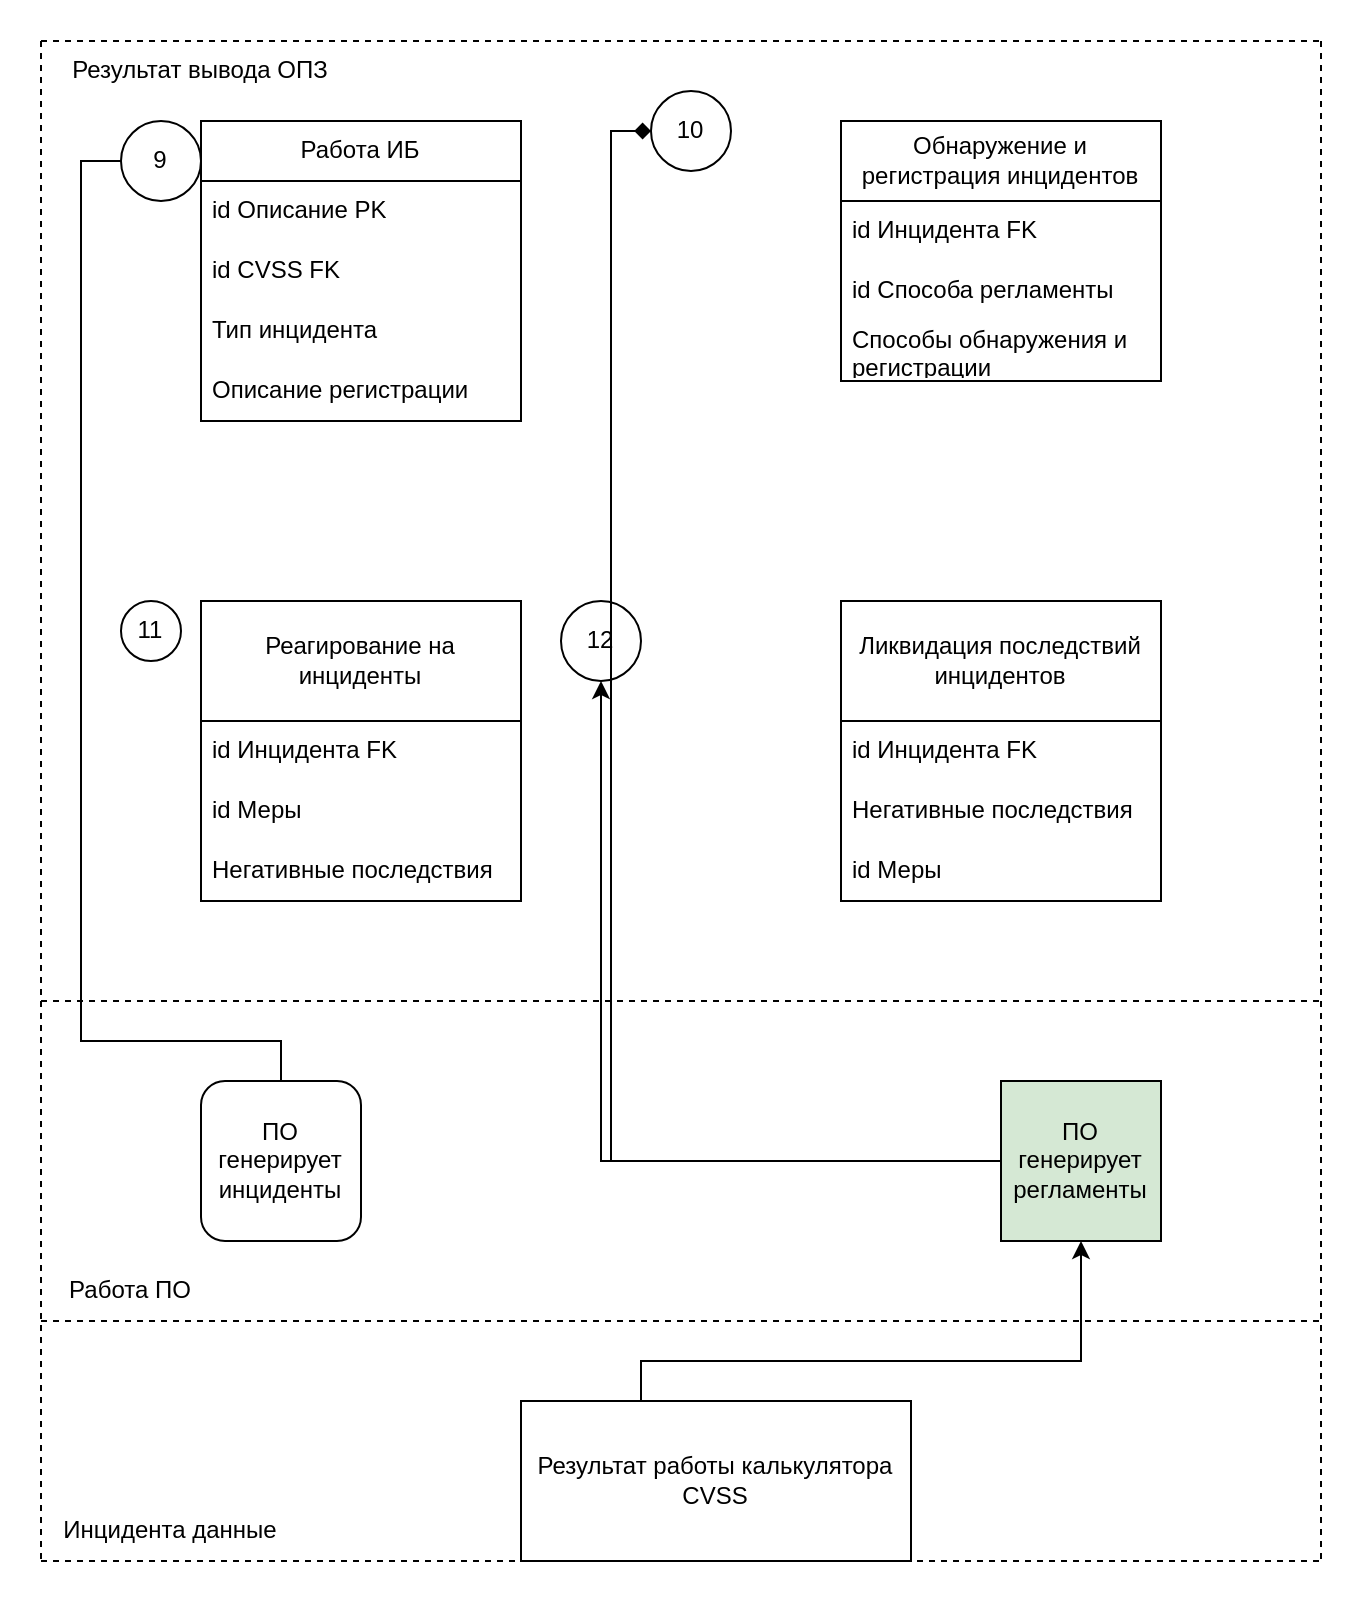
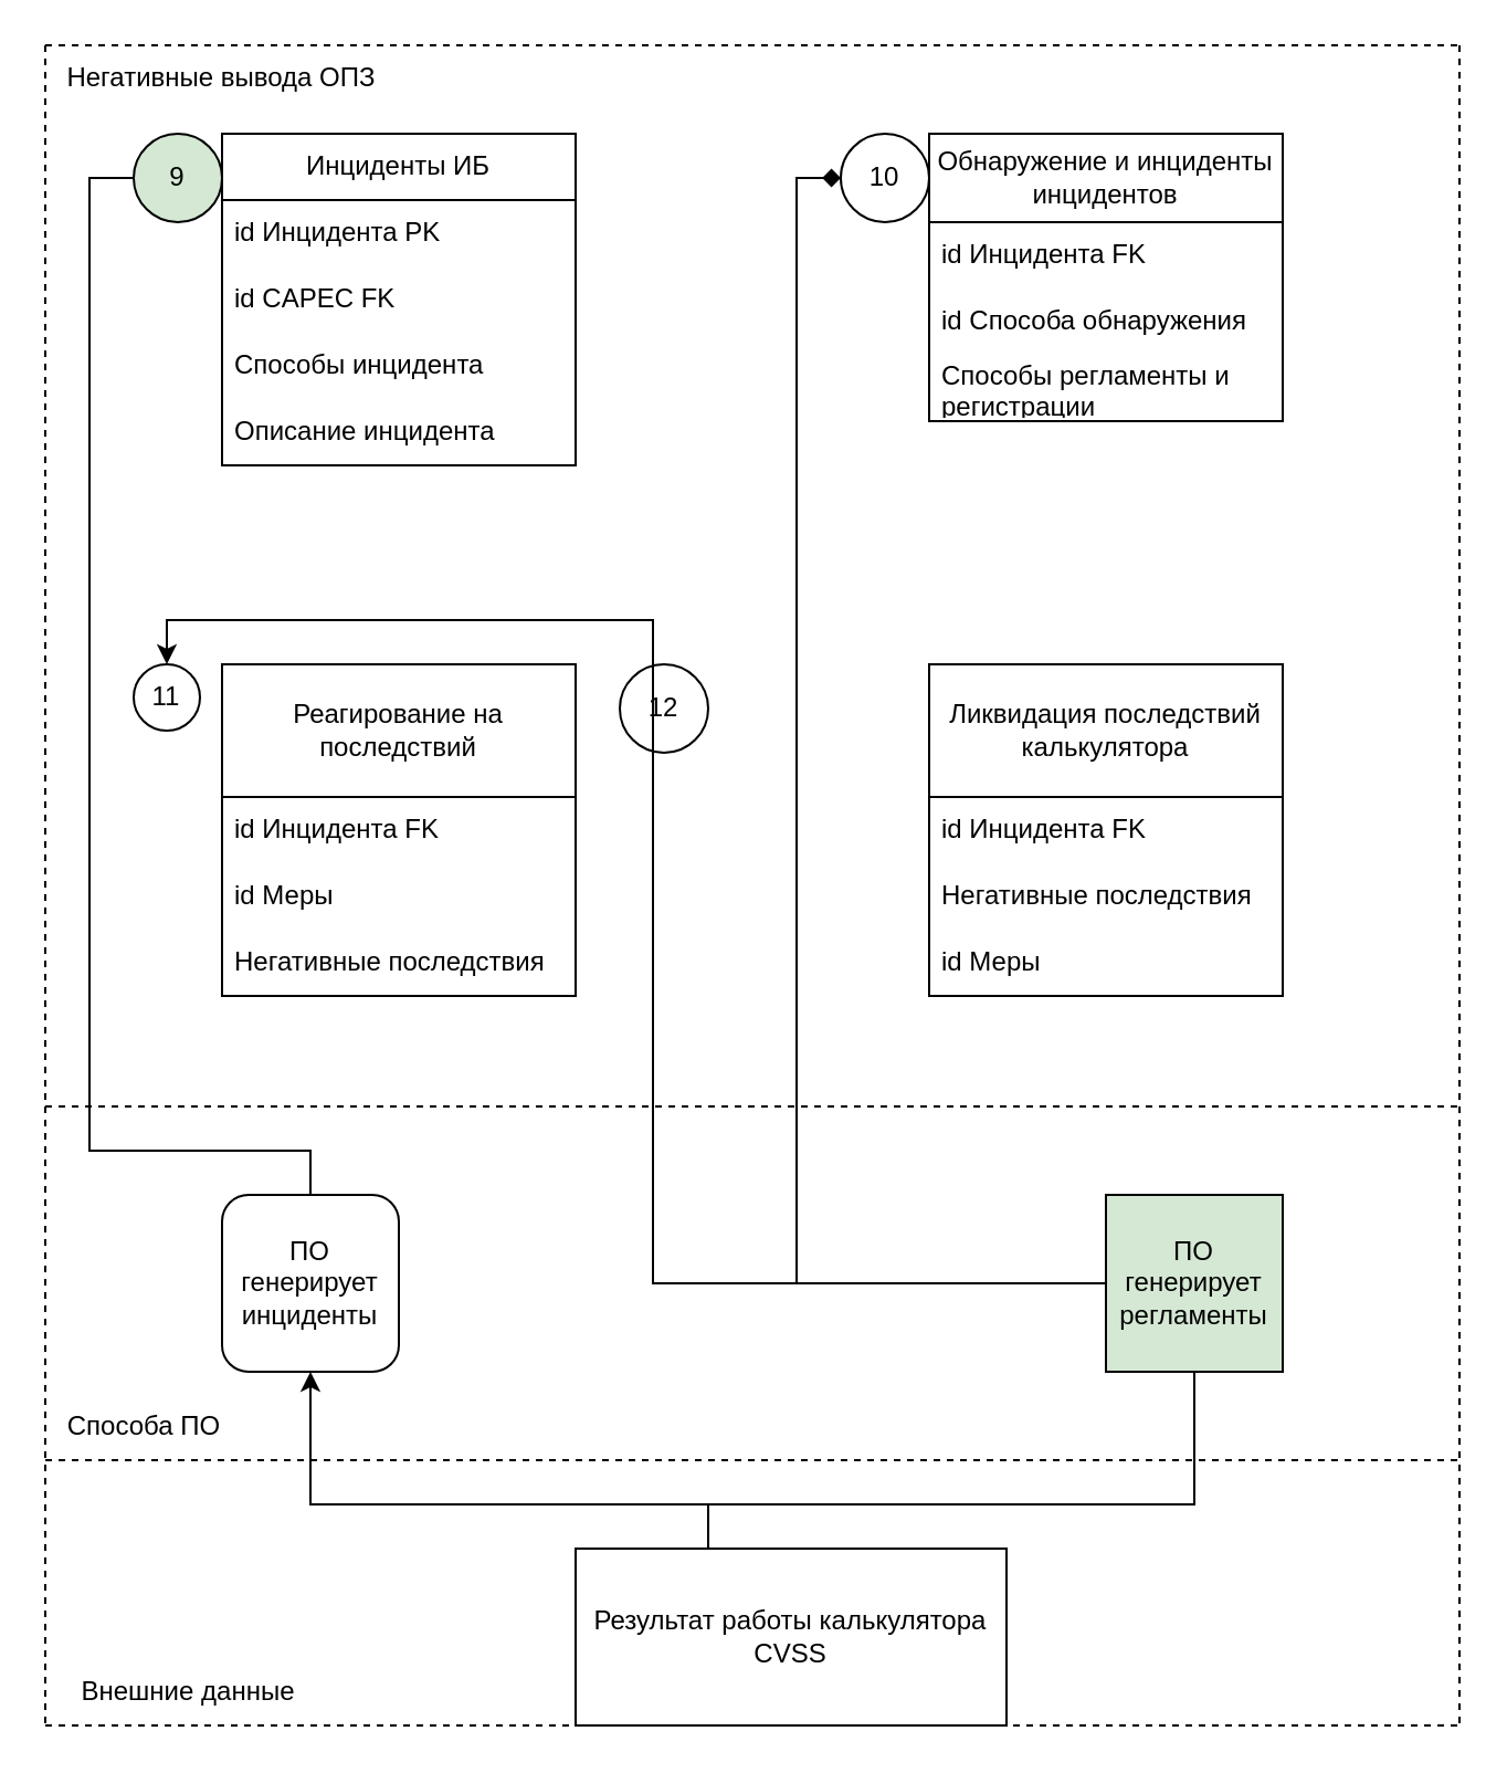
- <mxCell id="38" value="Результат вывода ОПЗ" style="text;html=1;align=center;verticalAlign=middle;whiteSpace=wrap;rounded=0;" vertex="1" parent="1"><mxGeometry x="20" y="20" width="160" height="30" as="geometry" /></mxCell>
+ <mxCell id="38" value="Негативные вывода ОПЗ" style="text;html=1;align=center;verticalAlign=middle;whiteSpace=wrap;rounded=0;" vertex="1" parent="1"><mxGeometry x="20" y="20" width="160" height="30" as="geometry" /></mxCell>
- <mxCell id="26" value="10" style="ellipse;whiteSpace=wrap;html=1;aspect=fixed;" parent="1" vertex="1"><mxGeometry x="325" y="45" width="40" height="40" as="geometry" /></mxCell>
+ <mxCell id="26" value="10" style="ellipse;whiteSpace=wrap;html=1;aspect=fixed;" parent="1" vertex="1"><mxGeometry x="380" y="60" width="40" height="40" as="geometry" /></mxCell>
- <mxCell id="10" value="Работа ИБ" style="swimlane;fontStyle=0;childLayout=stackLayout;horizontal=1;startSize=30;horizontalStack=0;resizeParent=1;resizeParentMax=0;resizeLast=0;collapsible=1;marginBottom=0;whiteSpace=wrap;html=1;" parent="1" vertex="1"><mxGeometry x="100" y="60" width="160" height="150" as="geometry"><mxRectangle x="290" y="200" width="140" height="30" as="alternateBounds" /></mxGeometry></mxCell>
+ <mxCell id="10" value="Инциденты ИБ" style="swimlane;fontStyle=0;childLayout=stackLayout;horizontal=1;startSize=30;horizontalStack=0;resizeParent=1;resizeParentMax=0;resizeLast=0;collapsible=1;marginBottom=0;whiteSpace=wrap;html=1;" parent="1" vertex="1"><mxGeometry x="100" y="60" width="160" height="150" as="geometry"><mxRectangle x="290" y="200" width="140" height="30" as="alternateBounds" /></mxGeometry></mxCell>
- <mxCell id="25" value="9" style="ellipse;whiteSpace=wrap;html=1;aspect=fixed;" parent="1" vertex="1"><mxGeometry x="60" y="60" width="40" height="40" as="geometry" /></mxCell>
+ <mxCell id="25" value="9" style="ellipse;whiteSpace=wrap;html=1;aspect=fixed;fillColor=#d5e8d4;" parent="1" vertex="1"><mxGeometry x="60" y="60" width="40" height="40" as="geometry" /></mxCell>
- <mxCell id="6" value="Обнаружение и регистрация инцидентов" style="swimlane;fontStyle=0;childLayout=stackLayout;horizontal=1;startSize=40;horizontalStack=0;resizeParent=1;resizeParentMax=0;resizeLast=0;collapsible=1;marginBottom=0;whiteSpace=wrap;html=1;" parent="1" vertex="1"><mxGeometry x="420" y="60" width="160" height="130" as="geometry" /></mxCell>
+ <mxCell id="6" value="Обнаружение и инциденты инцидентов" style="swimlane;fontStyle=0;childLayout=stackLayout;horizontal=1;startSize=40;horizontalStack=0;resizeParent=1;resizeParentMax=0;resizeLast=0;collapsible=1;marginBottom=0;whiteSpace=wrap;html=1;" parent="1" vertex="1"><mxGeometry x="420" y="60" width="160" height="130" as="geometry" /></mxCell>
- <mxCell id="11" value="id Описание PK" style="text;strokeColor=none;fillColor=none;align=left;verticalAlign=middle;spacingLeft=4;spacingRight=4;overflow=hidden;points=[[0,0.5],[1,0.5]];portConstraint=eastwest;rotatable=0;whiteSpace=wrap;html=1;" parent="10" vertex="1"><mxGeometry y="30" width="160" height="30" as="geometry" /></mxCell>
+ <mxCell id="11" value="id Инцидента PK" style="text;strokeColor=none;fillColor=none;align=left;verticalAlign=middle;spacingLeft=4;spacingRight=4;overflow=hidden;points=[[0,0.5],[1,0.5]];portConstraint=eastwest;rotatable=0;whiteSpace=wrap;html=1;" parent="10" vertex="1"><mxGeometry y="30" width="160" height="30" as="geometry" /></mxCell>
- <mxCell id="12" value="id CVSS FK" style="text;strokeColor=none;fillColor=none;align=left;verticalAlign=middle;spacingLeft=4;spacingRight=4;overflow=hidden;points=[[0,0.5],[1,0.5]];portConstraint=eastwest;rotatable=0;whiteSpace=wrap;html=1;" parent="10" vertex="1"><mxGeometry y="60" width="160" height="30" as="geometry" /></mxCell>
+ <mxCell id="12" value="id CAPEC FK" style="text;strokeColor=none;fillColor=none;align=left;verticalAlign=middle;spacingLeft=4;spacingRight=4;overflow=hidden;points=[[0,0.5],[1,0.5]];portConstraint=eastwest;rotatable=0;whiteSpace=wrap;html=1;" parent="10" vertex="1"><mxGeometry y="60" width="160" height="30" as="geometry" /></mxCell>
- <mxCell id="8" value="id Способа регламенты" style="text;strokeColor=none;fillColor=none;align=left;verticalAlign=middle;spacingLeft=4;spacingRight=4;overflow=hidden;points=[[0,0.5],[1,0.5]];portConstraint=eastwest;rotatable=0;whiteSpace=wrap;html=1;" parent="6" vertex="1"><mxGeometry y="70" width="160" height="30" as="geometry" /></mxCell>
+ <mxCell id="8" value="id Способа обнаружения" style="text;strokeColor=none;fillColor=none;align=left;verticalAlign=middle;spacingLeft=4;spacingRight=4;overflow=hidden;points=[[0,0.5],[1,0.5]];portConstraint=eastwest;rotatable=0;whiteSpace=wrap;html=1;" parent="6" vertex="1"><mxGeometry y="70" width="160" height="30" as="geometry" /></mxCell>
- <mxCell id="13" value="Тип инцидента" style="text;strokeColor=none;fillColor=none;align=left;verticalAlign=middle;spacingLeft=4;spacingRight=4;overflow=hidden;points=[[0,0.5],[1,0.5]];portConstraint=eastwest;rotatable=0;whiteSpace=wrap;html=1;" parent="10" vertex="1"><mxGeometry y="90" width="160" height="30" as="geometry" /></mxCell>
+ <mxCell id="13" value="Способы инцидента" style="text;strokeColor=none;fillColor=none;align=left;verticalAlign=middle;spacingLeft=4;spacingRight=4;overflow=hidden;points=[[0,0.5],[1,0.5]];portConstraint=eastwest;rotatable=0;whiteSpace=wrap;html=1;" parent="10" vertex="1"><mxGeometry y="90" width="160" height="30" as="geometry" /></mxCell>
- <mxCell id="9" value="Способы обнаружения и регистрации" style="text;strokeColor=none;fillColor=none;align=left;verticalAlign=middle;spacingLeft=4;spacingRight=4;overflow=hidden;points=[[0,0.5],[1,0.5]];portConstraint=eastwest;rotatable=0;whiteSpace=wrap;html=1;" parent="6" vertex="1"><mxGeometry y="100" width="160" height="30" as="geometry" /></mxCell>
+ <mxCell id="9" value="Способы регламенты и регистрации" style="text;strokeColor=none;fillColor=none;align=left;verticalAlign=middle;spacingLeft=4;spacingRight=4;overflow=hidden;points=[[0,0.5],[1,0.5]];portConstraint=eastwest;rotatable=0;whiteSpace=wrap;html=1;" parent="6" vertex="1"><mxGeometry y="100" width="160" height="30" as="geometry" /></mxCell>
- <mxCell id="14" value="Описание регистрации" style="text;strokeColor=none;fillColor=none;align=left;verticalAlign=middle;spacingLeft=4;spacingRight=4;overflow=hidden;points=[[0,0.5],[1,0.5]];portConstraint=eastwest;rotatable=0;whiteSpace=wrap;html=1;" parent="10" vertex="1"><mxGeometry y="120" width="160" height="30" as="geometry" /></mxCell>
+ <mxCell id="14" value="Описание инцидента" style="text;strokeColor=none;fillColor=none;align=left;verticalAlign=middle;spacingLeft=4;spacingRight=4;overflow=hidden;points=[[0,0.5],[1,0.5]];portConstraint=eastwest;rotatable=0;whiteSpace=wrap;html=1;" parent="10" vertex="1"><mxGeometry y="120" width="160" height="30" as="geometry" /></mxCell>
+ <mxCell id="34" style="edgeStyle=orthogonalEdgeStyle;rounded=0;orthogonalLoop=1;jettySize=auto;html=1;exitX=0;exitY=0.5;exitDx=0;exitDy=0;entryX=0.5;entryY=0;entryDx=0;entryDy=0;" edge="1" parent="1" source="37" target="27"><mxGeometry relative="1" as="geometry" /></mxCell>
- <mxCell id="15" value="Реагирование на инциденты" style="swimlane;fontStyle=0;childLayout=stackLayout;horizontal=1;startSize=60;horizontalStack=0;resizeParent=1;resizeParentMax=0;resizeLast=0;collapsible=1;marginBottom=0;whiteSpace=wrap;html=1;" parent="1" vertex="1"><mxGeometry x="100" y="300" width="160" height="150" as="geometry"><mxRectangle x="290" y="440" width="200" height="60" as="alternateBounds" /></mxGeometry></mxCell>
+ <mxCell id="15" value="Реагирование на последствий" style="swimlane;fontStyle=0;childLayout=stackLayout;horizontal=1;startSize=60;horizontalStack=0;resizeParent=1;resizeParentMax=0;resizeLast=0;collapsible=1;marginBottom=0;whiteSpace=wrap;html=1;" parent="1" vertex="1"><mxGeometry x="100" y="300" width="160" height="150" as="geometry"><mxRectangle x="290" y="440" width="200" height="60" as="alternateBounds" /></mxGeometry></mxCell>
- <mxCell id="19" value="Ликвидация последствий инцидентов" style="swimlane;fontStyle=0;childLayout=stackLayout;horizontal=1;startSize=60;horizontalStack=0;resizeParent=1;resizeParentMax=0;resizeLast=0;collapsible=1;marginBottom=0;whiteSpace=wrap;html=1;" parent="1" vertex="1"><mxGeometry x="420" y="300" width="160" height="150" as="geometry" /></mxCell>
+ <mxCell id="19" value="Ликвидация последствий калькулятора" style="swimlane;fontStyle=0;childLayout=stackLayout;horizontal=1;startSize=60;horizontalStack=0;resizeParent=1;resizeParentMax=0;resizeLast=0;collapsible=1;marginBottom=0;whiteSpace=wrap;html=1;" parent="1" vertex="1"><mxGeometry x="420" y="300" width="160" height="150" as="geometry" /></mxCell>
- <mxCell id="35" style="edgeStyle=orthogonalEdgeStyle;rounded=0;orthogonalLoop=1;jettySize=auto;html=1;exitX=0;exitY=0.5;exitDx=0;exitDy=0;entryX=0.5;entryY=1;entryDx=0;entryDy=0;" edge="1" parent="1" source="37" target="28"><mxGeometry relative="1" as="geometry" /></mxCell>
- <mxCell id="31" style="edgeStyle=orthogonalEdgeStyle;rounded=0;orthogonalLoop=1;jettySize=auto;html=1;exitX=0.5;exitY=0;exitDx=0;exitDy=0;entryX=0.5;entryY=1;entryDx=0;entryDy=0;" edge="1" parent="1" source="32" target="37"><mxGeometry relative="1" as="geometry"><Array as="points"><mxPoint x="320" y="680" /><mxPoint x="540" y="680" /></Array></mxGeometry></mxCell>
+ <mxCell id="31" style="edgeStyle=orthogonalEdgeStyle;rounded=0;orthogonalLoop=1;jettySize=auto;html=1;exitX=0.5;exitY=0;exitDx=0;exitDy=0;entryX=0.5;entryY=1;entryDx=0;entryDy=0;endArrow=none;" edge="1" parent="1" source="32" target="37"><mxGeometry relative="1" as="geometry"><Array as="points"><mxPoint x="320" y="680" /><mxPoint x="540" y="680" /></Array></mxGeometry></mxCell>
- <mxCell id="39" value="Работа ПО" style="text;html=1;align=center;verticalAlign=middle;whiteSpace=wrap;rounded=0;" vertex="1" parent="1"><mxGeometry x="20" y="630" width="90" height="30" as="geometry" /></mxCell>
+ <mxCell id="39" value="Способа ПО" style="text;html=1;align=center;verticalAlign=middle;whiteSpace=wrap;rounded=0;" vertex="1" parent="1"><mxGeometry x="20" y="630" width="90" height="30" as="geometry" /></mxCell>
+ <mxCell id="30" style="edgeStyle=orthogonalEdgeStyle;rounded=0;orthogonalLoop=1;jettySize=auto;html=1;exitX=0.5;exitY=0;exitDx=0;exitDy=0;entryX=0.5;entryY=1;entryDx=0;entryDy=0;" edge="1" parent="1" source="32" target="24"><mxGeometry relative="1" as="geometry"><Array as="points"><mxPoint x="320" y="680" /><mxPoint x="140" y="680" /></Array></mxGeometry></mxCell>
- <mxCell id="40" value="Инцидента данные" style="text;html=1;align=center;verticalAlign=middle;whiteSpace=wrap;rounded=0;" vertex="1" parent="1"><mxGeometry x="20" y="750" width="130" height="30" as="geometry" /></mxCell>
+ <mxCell id="40" value="Внешние данные" style="text;html=1;align=center;verticalAlign=middle;whiteSpace=wrap;rounded=0;" vertex="1" parent="1"><mxGeometry x="20" y="750" width="130" height="30" as="geometry" /></mxCell>
